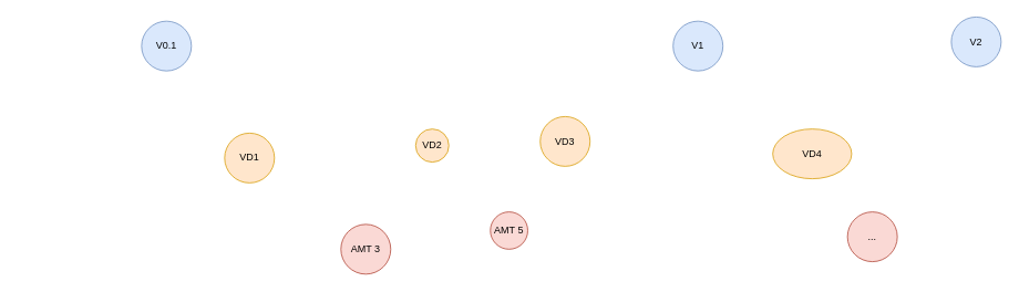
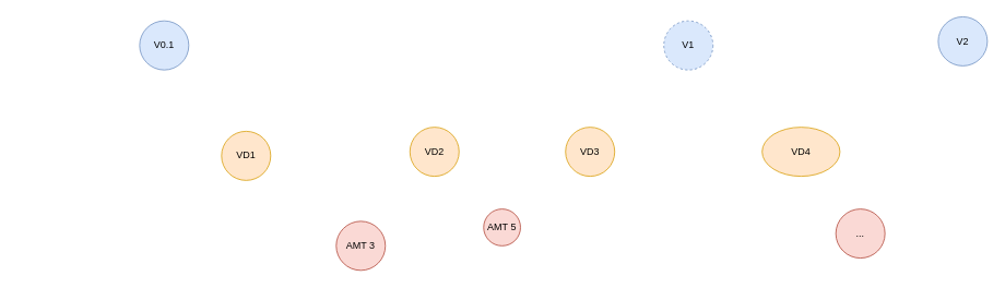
- <mxCell id="7" value="V1" style="ellipse;whiteSpace=wrap;html=1;aspect=fixed;fillColor=#dae8fc;strokeColor=#6c8ebf;" vertex="1" parent="1"><mxGeometry x="810" y="25" width="60" height="60" as="geometry" /></mxCell>
+ <mxCell id="7" value="V1" style="ellipse;whiteSpace=wrap;html=1;aspect=fixed;fillColor=#dae8fc;strokeColor=#6c8ebf;dashed=1;" vertex="1" parent="1"><mxGeometry x="810" y="25" width="60" height="60" as="geometry" /></mxCell>
- <mxCell id="6" value="" style="edgeStyle=orthogonalEdgeStyle;rounded=0;orthogonalLoop=1;jettySize=auto;html=1;strokeColor=#FFFFFF;" edge="1" parent="1" source="7" target="10"><mxGeometry relative="1" as="geometry" /></mxCell>
- <mxCell id="20" value="VD3" style="ellipse;whiteSpace=wrap;html=1;aspect=fixed;fillColor=#ffe6cc;strokeColor=#d79b00;" vertex="1" parent="1"><mxGeometry x="650" y="140" width="60" height="60" as="geometry" /></mxCell>
+ <mxCell id="20" value="VD3" style="ellipse;whiteSpace=wrap;html=1;aspect=fixed;fillColor=#ffe6cc;strokeColor=#d79b00;" vertex="1" parent="1"><mxGeometry x="690" y="155" width="60" height="60" as="geometry" /></mxCell>
- <mxCell id="16" value="VD2" style="ellipse;whiteSpace=wrap;html=1;aspect=fixed;fillColor=#ffe6cc;strokeColor=#d79b00;" vertex="1" parent="1"><mxGeometry x="500" y="155" width="40" height="40" as="geometry" /></mxCell>
+ <mxCell id="16" value="VD2" style="ellipse;whiteSpace=wrap;html=1;aspect=fixed;fillColor=#ffe6cc;strokeColor=#d79b00;" vertex="1" parent="1"><mxGeometry x="500" y="155" width="60" height="60" as="geometry" /></mxCell>
